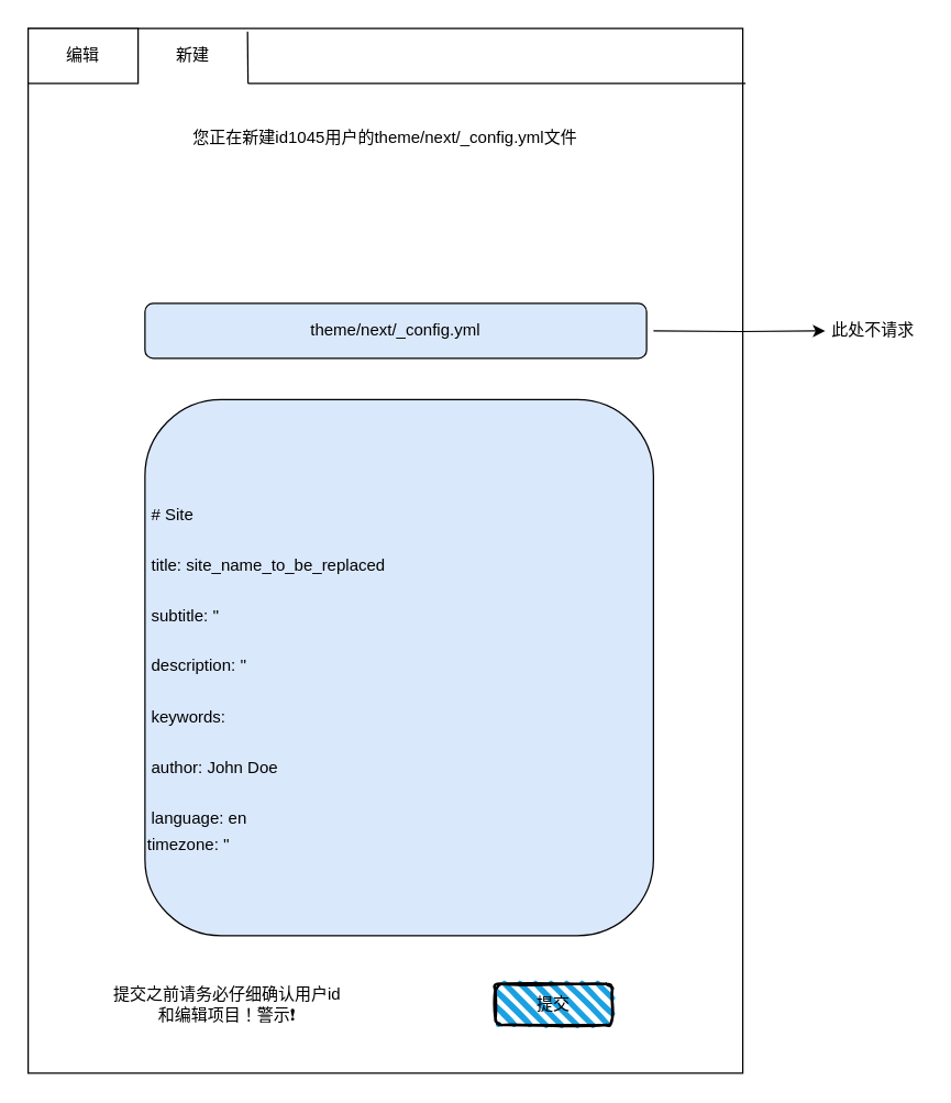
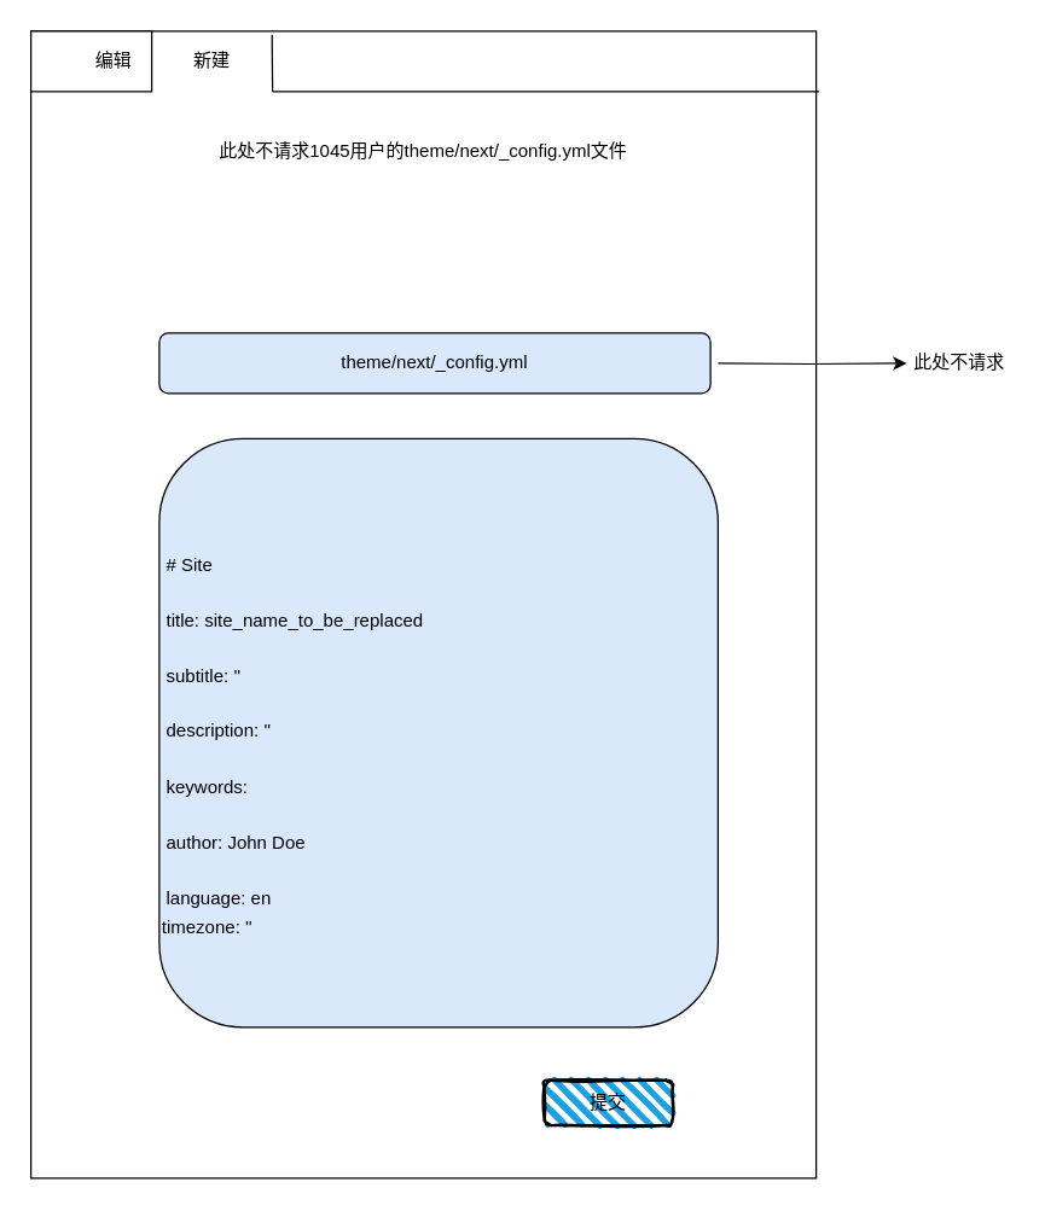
- <mxCell id="12" value="编辑" style="text;html=1;strokeColor=none;fillColor=none;align=center;verticalAlign=middle;whiteSpace=wrap;rounded=0;" parent="1" vertex="1"><mxGeometry x="40" y="30" width="40" height="20" as="geometry" /></mxCell>
+ <mxCell id="12" value="编辑" style="text;html=1;strokeColor=none;fillColor=none;align=center;verticalAlign=middle;whiteSpace=wrap;rounded=0;" parent="1" vertex="1"><mxGeometry x="55" y="30" width="40" height="20" as="geometry" /></mxCell>
- <mxCell id="4" value="您正在新建id1045用户的theme/next/_config.yml文件" style="text;html=1;strokeColor=none;fillColor=none;align=center;verticalAlign=middle;whiteSpace=wrap;rounded=0;" parent="1" vertex="1"><mxGeometry x="60" y="90" width="440" height="20" as="geometry" /></mxCell>
+ <mxCell id="4" value="此处不请求1045用户的theme/next/_config.yml文件" style="text;html=1;strokeColor=none;fillColor=none;align=center;verticalAlign=middle;whiteSpace=wrap;rounded=0;" parent="1" vertex="1"><mxGeometry x="60" y="90" width="440" height="20" as="geometry" /></mxCell>
- <mxCell id="5" value="提交之前请务必仔细确认用户id和编辑项目！警示❗" style="text;html=1;strokeColor=none;fillColor=none;align=center;verticalAlign=middle;whiteSpace=wrap;rounded=0;" parent="1" vertex="1"><mxGeometry x="80" y="720" width="170" height="20" as="geometry" /></mxCell>
